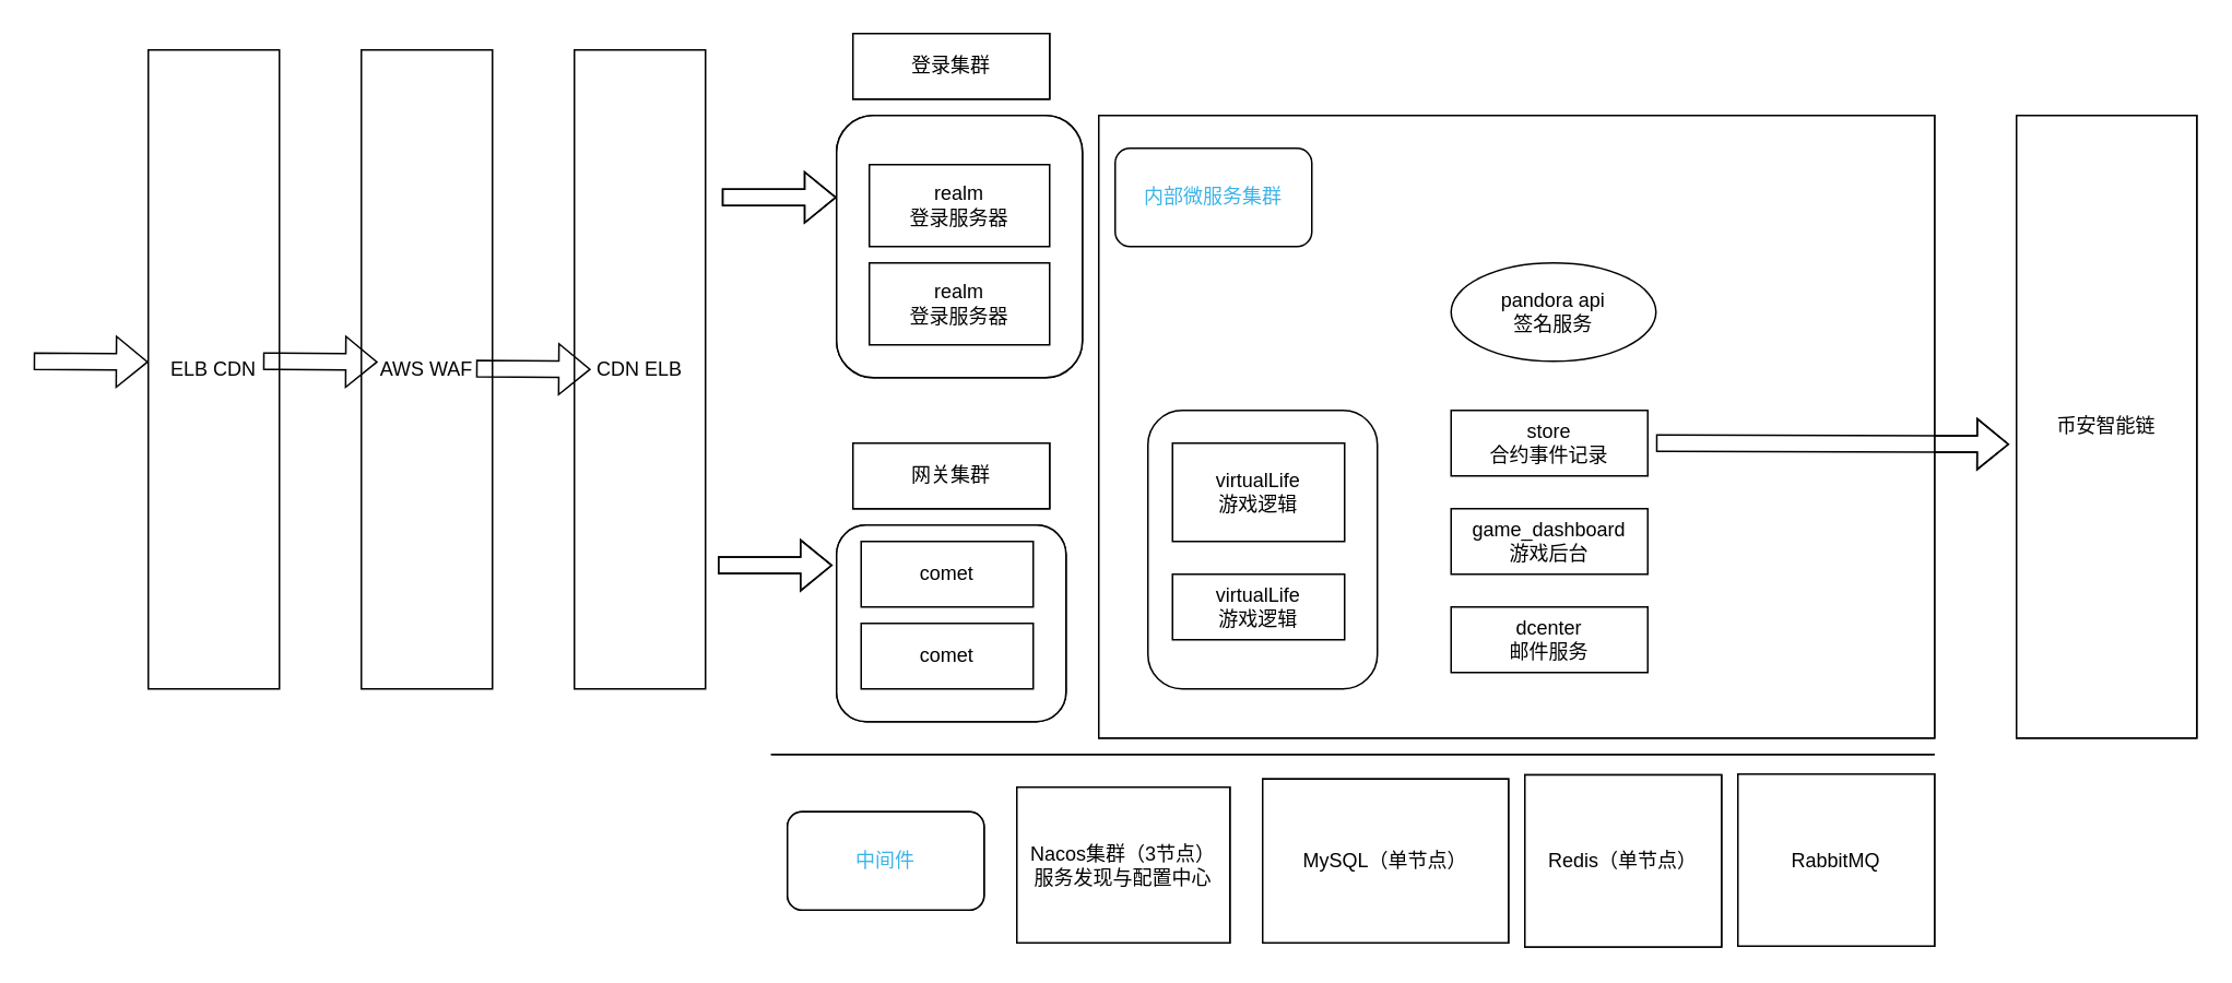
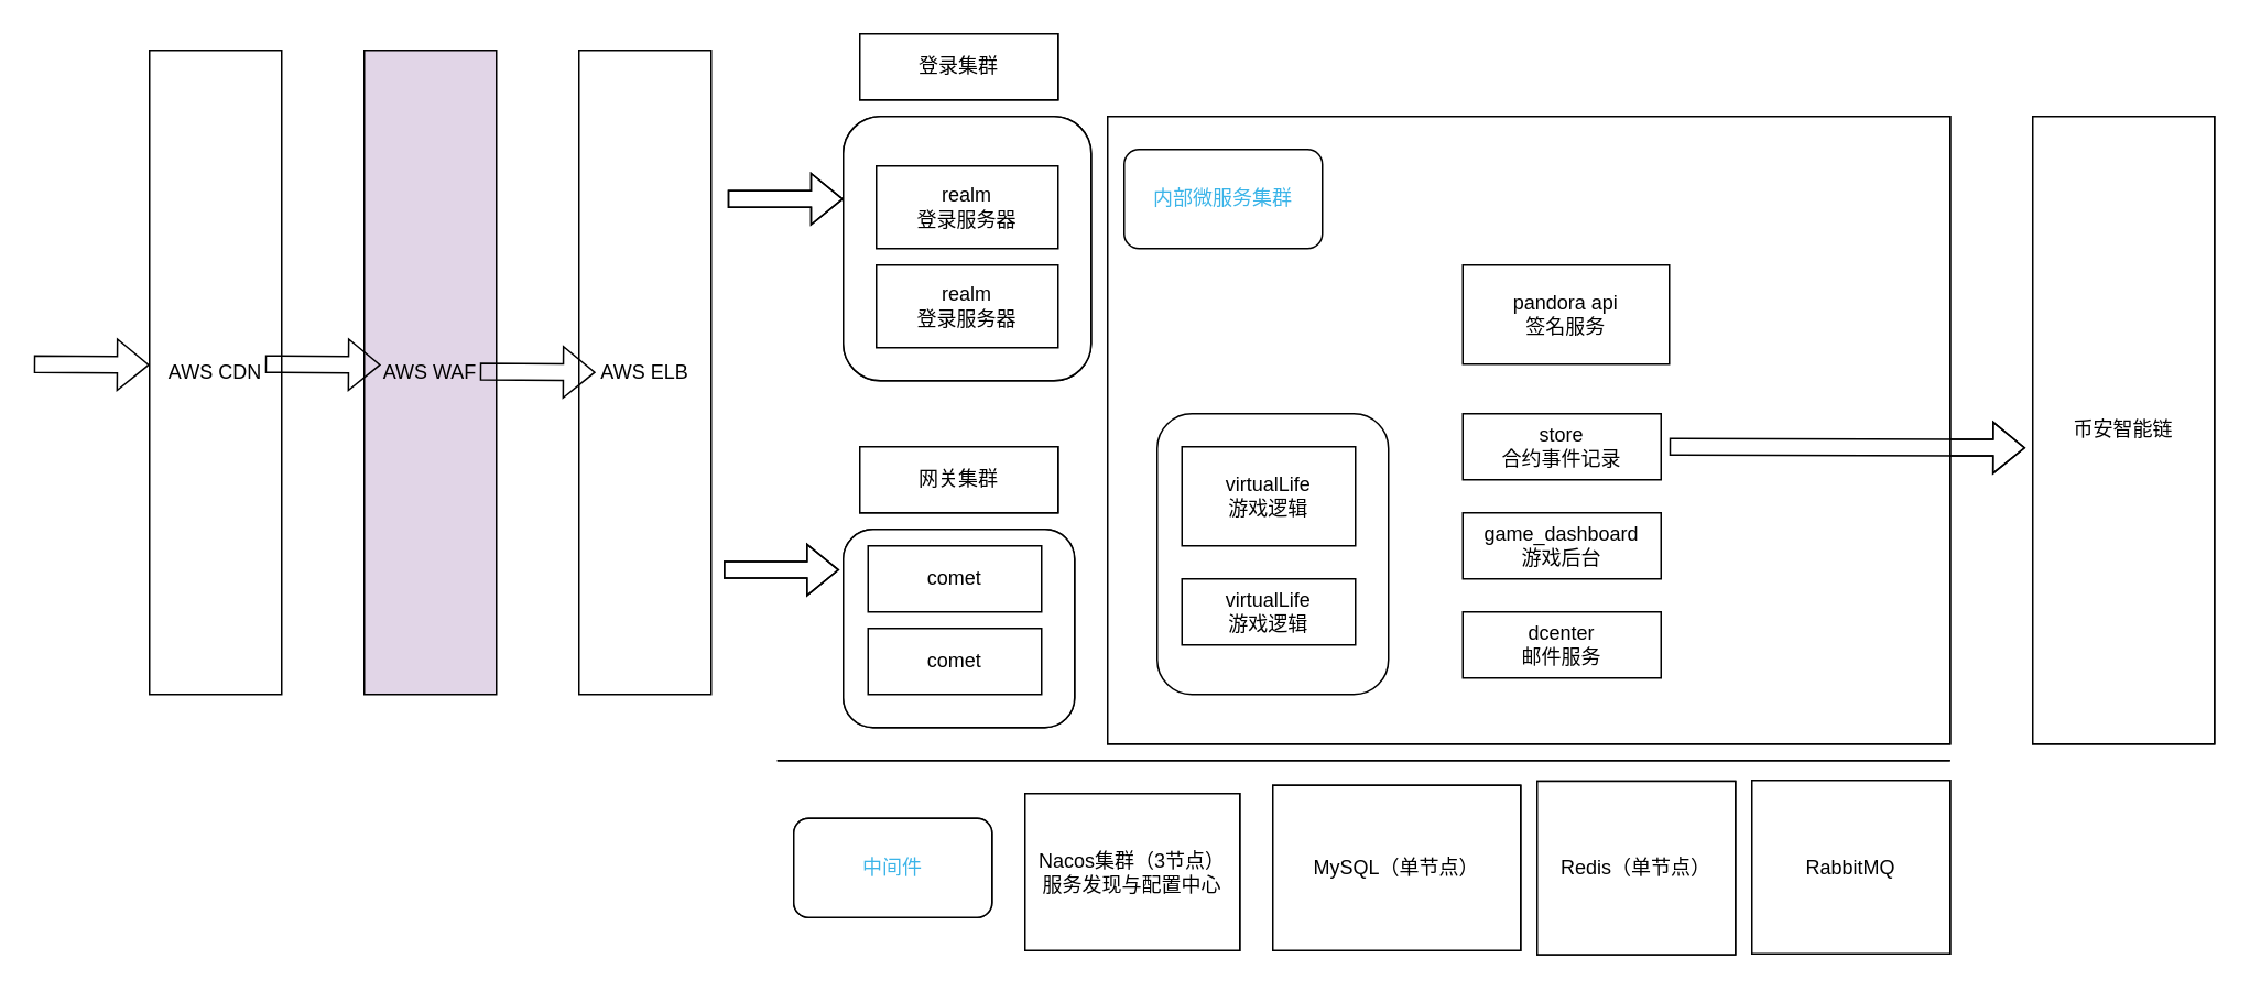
- <mxCell id="60" value="pandora api&lt;br&gt;签名服务" style="ellipse;whiteSpace=wrap;html=1;" vertex="1" parent="1"><mxGeometry x="885" y="160" width="125" height="60" as="geometry" /></mxCell>
+ <mxCell id="60" value="pandora api&lt;br&gt;签名服务" style="rounded=0;whiteSpace=wrap;html=1;" vertex="1" parent="1"><mxGeometry x="885" y="160" width="125" height="60" as="geometry" /></mxCell>
- <mxCell id="57" value="ELB CDN" style="rounded=0;whiteSpace=wrap;html=1;" vertex="1" parent="1"><mxGeometry x="90" y="30" width="80" height="390" as="geometry" /></mxCell>
+ <mxCell id="57" value="AWS CDN" style="rounded=0;whiteSpace=wrap;html=1;" vertex="1" parent="1"><mxGeometry x="90" y="30" width="80" height="390" as="geometry" /></mxCell>
- <mxCell id="46" value="AWS WAF" style="rounded=0;whiteSpace=wrap;html=1;" vertex="1" parent="1"><mxGeometry x="220" y="30" width="80" height="390" as="geometry" /></mxCell>
+ <mxCell id="46" value="AWS WAF" style="rounded=0;whiteSpace=wrap;html=1;fillColor=#e1d5e7;" vertex="1" parent="1"><mxGeometry x="220" y="30" width="80" height="390" as="geometry" /></mxCell>
- <mxCell id="56" value="CDN ELB" style="rounded=0;whiteSpace=wrap;html=1;" vertex="1" parent="1"><mxGeometry x="350" y="30" width="80" height="390" as="geometry" /></mxCell>
+ <mxCell id="56" value="AWS ELB" style="rounded=0;whiteSpace=wrap;html=1;" vertex="1" parent="1"><mxGeometry x="350" y="30" width="80" height="390" as="geometry" /></mxCell>
